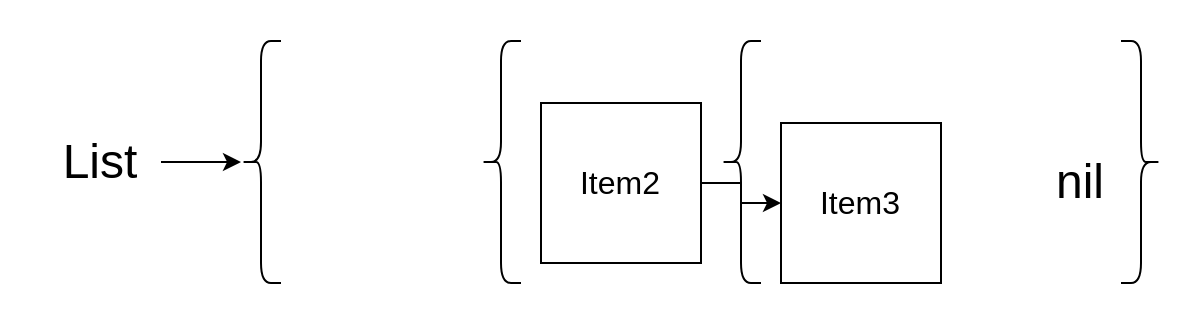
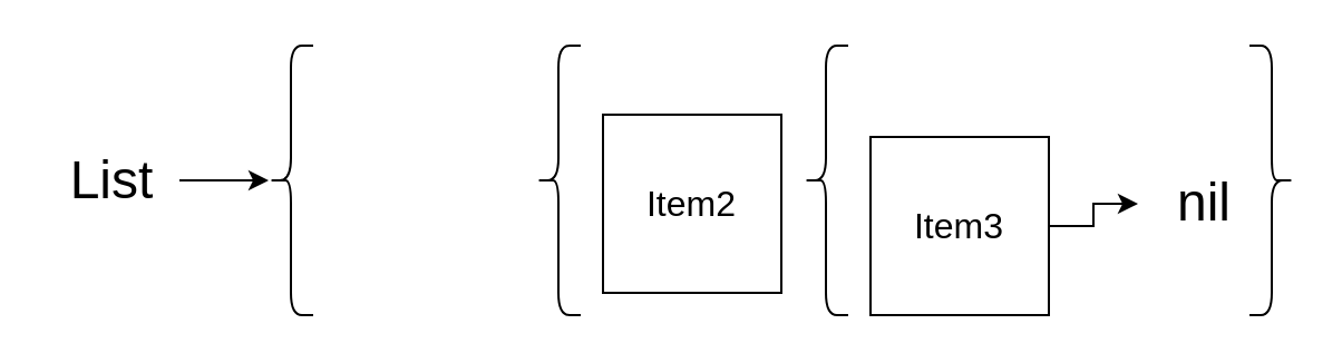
- <mxCell id="2" value="" style="edgeStyle=orthogonalEdgeStyle;rounded=0;orthogonalLoop=1;jettySize=auto;html=1;fontSize=24;" parent="1" source="3" target="5" edge="1"><mxGeometry relative="1" as="geometry" /></mxCell>
+ <mxCell id="4" value="" style="edgeStyle=orthogonalEdgeStyle;rounded=0;orthogonalLoop=1;jettySize=auto;html=1;fontSize=24;" parent="1" source="5" target="8" edge="1"><mxGeometry relative="1" as="geometry" /></mxCell>
